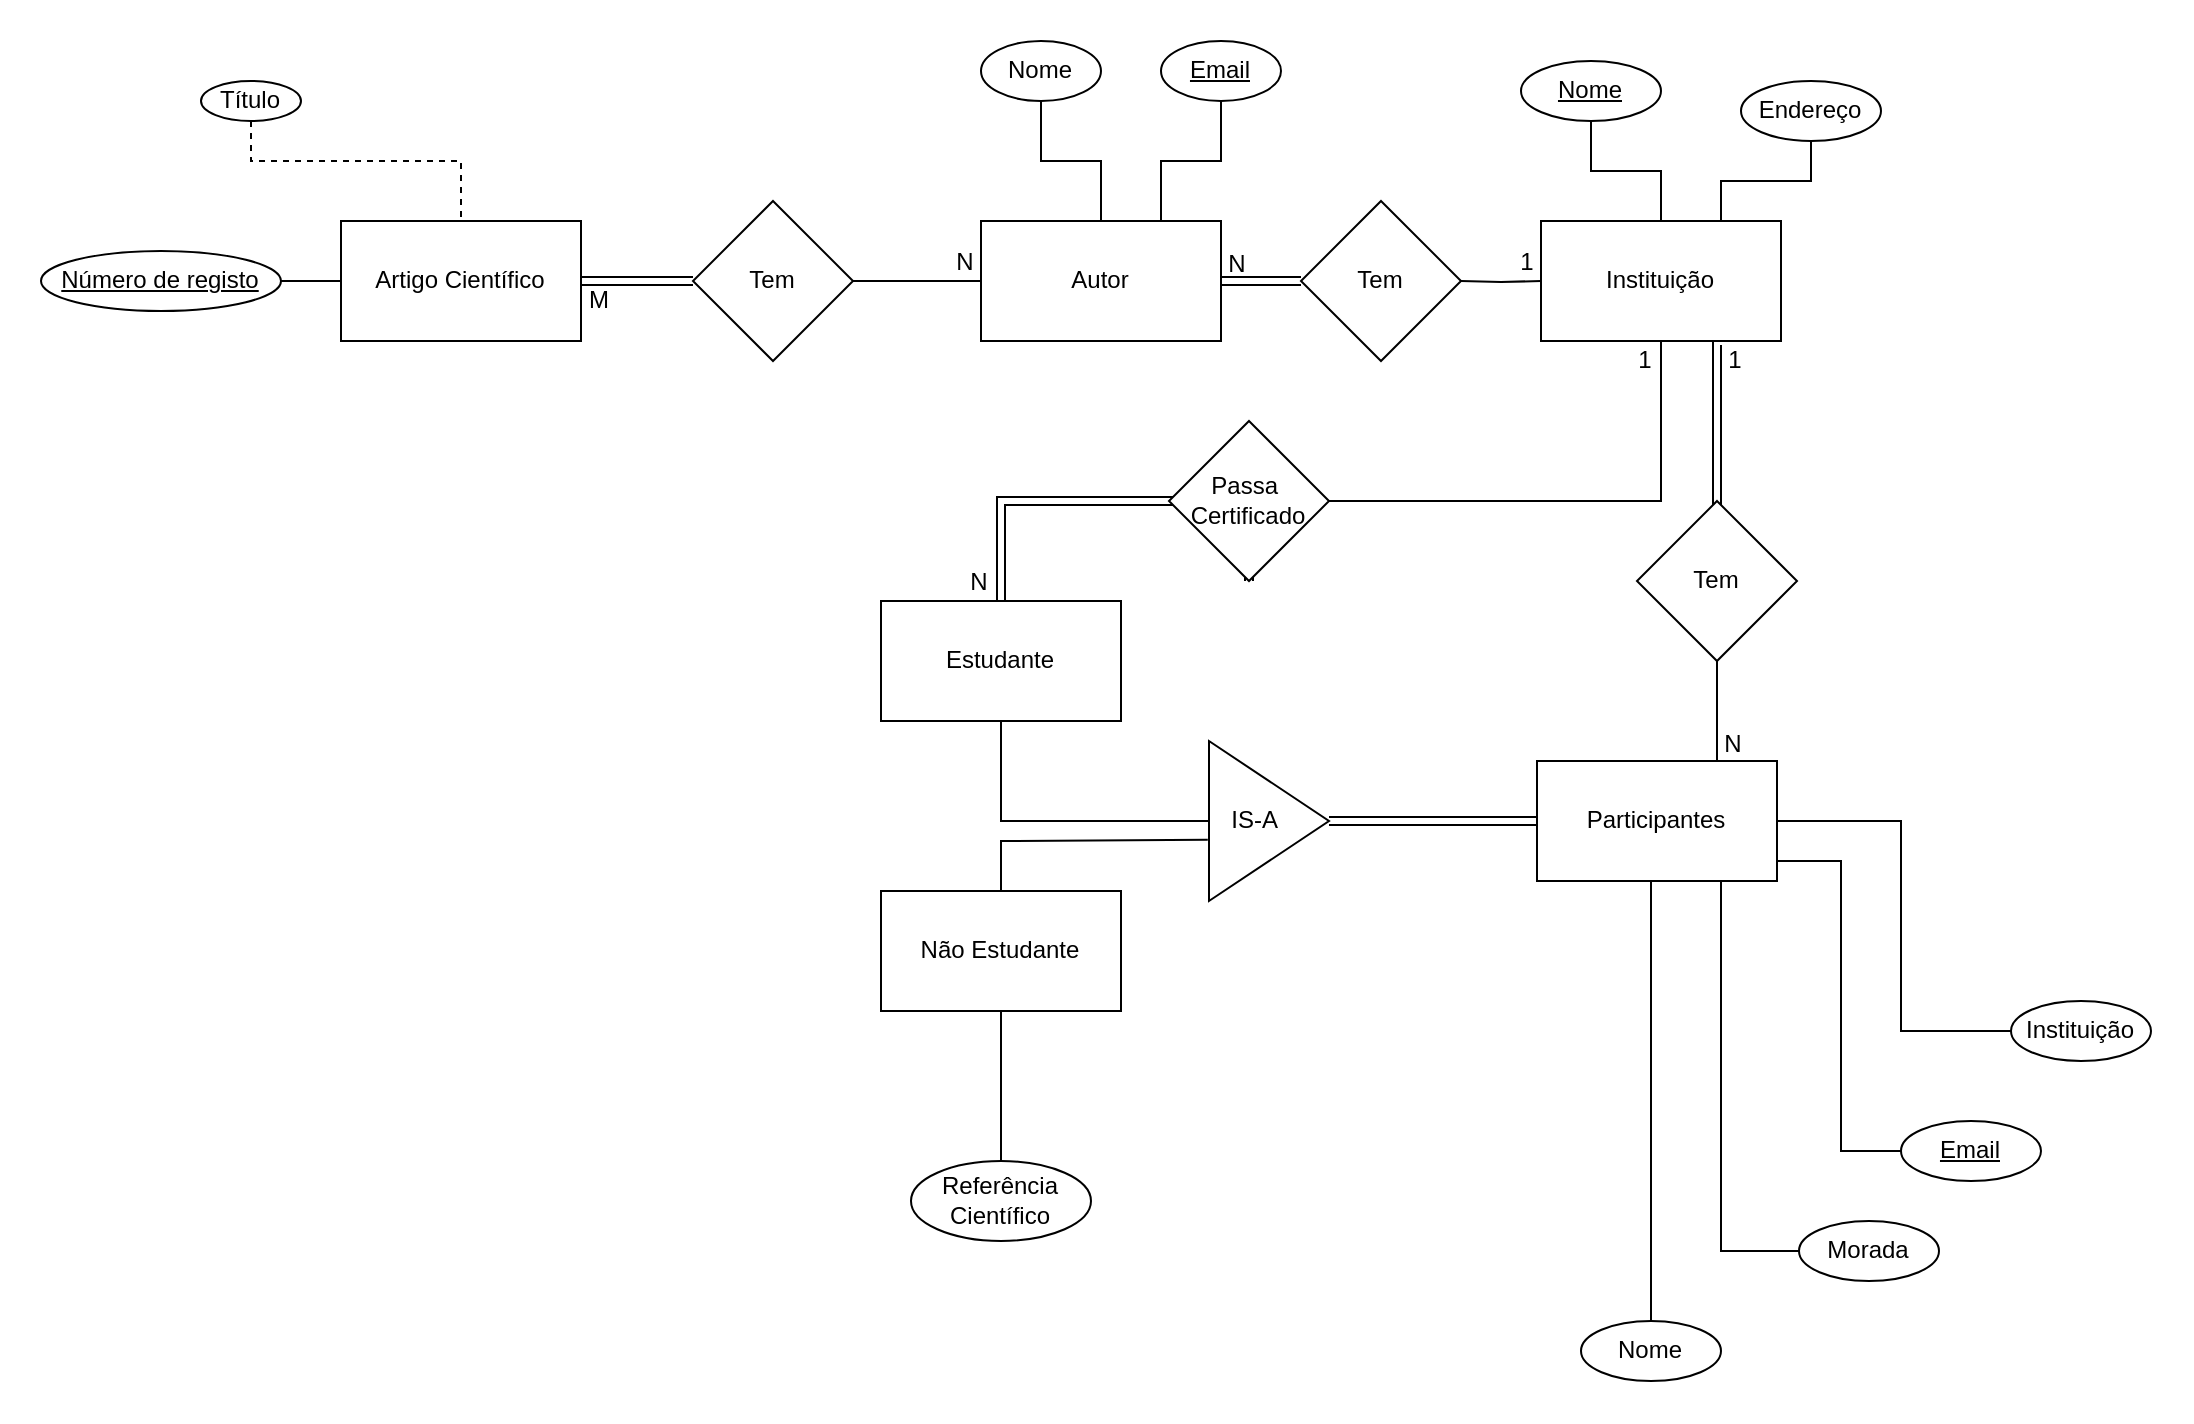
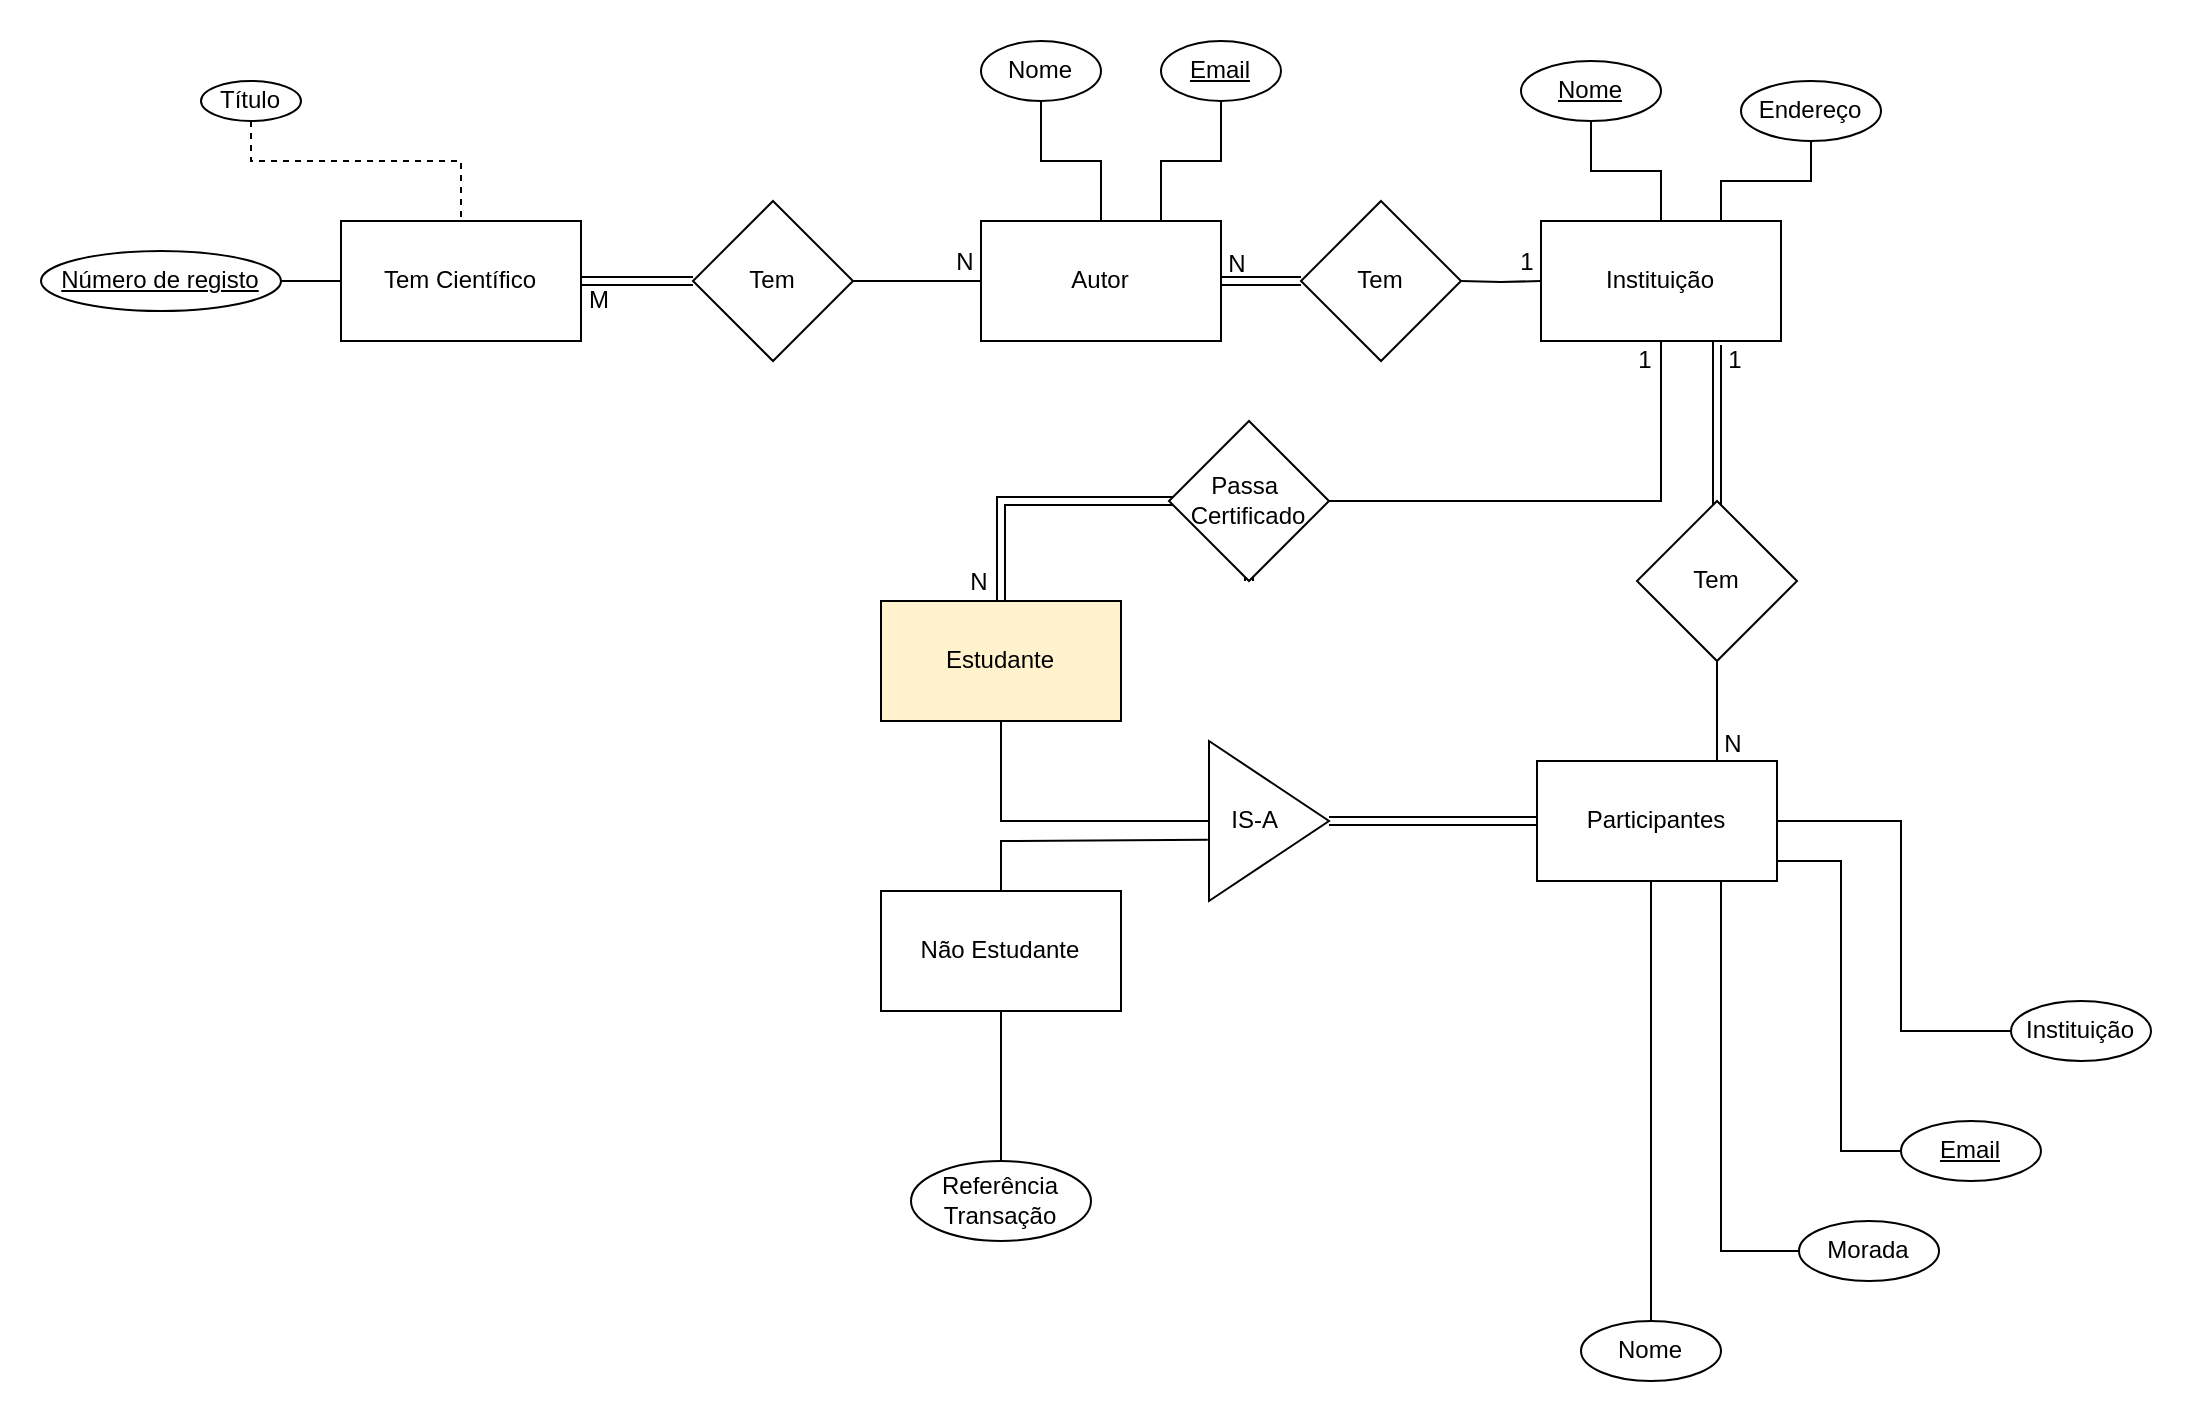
- <mxCell id="2" value="Artigo Científico" style="rounded=0;whiteSpace=wrap;html=1;" vertex="1" parent="1"><mxGeometry x="170" y="110" width="120" height="60" as="geometry" /></mxCell>
+ <mxCell id="2" value="Tem Científico" style="rounded=0;whiteSpace=wrap;html=1;" vertex="1" parent="1"><mxGeometry x="170" y="110" width="120" height="60" as="geometry" /></mxCell>
- <mxCell id="41" value="Estudante" style="rounded=0;whiteSpace=wrap;html=1;" vertex="1" parent="1"><mxGeometry x="440" y="300" width="120" height="60" as="geometry" /></mxCell>
+ <mxCell id="41" value="Estudante" style="rounded=0;whiteSpace=wrap;html=1;fillColor=#fff2cc;" vertex="1" parent="1"><mxGeometry x="440" y="300" width="120" height="60" as="geometry" /></mxCell>
- <mxCell id="49" value="Referência&lt;div&gt;Científico&lt;/div&gt;" style="ellipse;whiteSpace=wrap;html=1;" vertex="1" parent="1"><mxGeometry x="455" y="580" width="90" height="40" as="geometry" /></mxCell>
+ <mxCell id="49" value="Referência&lt;div&gt;Transação&lt;/div&gt;" style="ellipse;whiteSpace=wrap;html=1;" vertex="1" parent="1"><mxGeometry x="455" y="580" width="90" height="40" as="geometry" /></mxCell>
